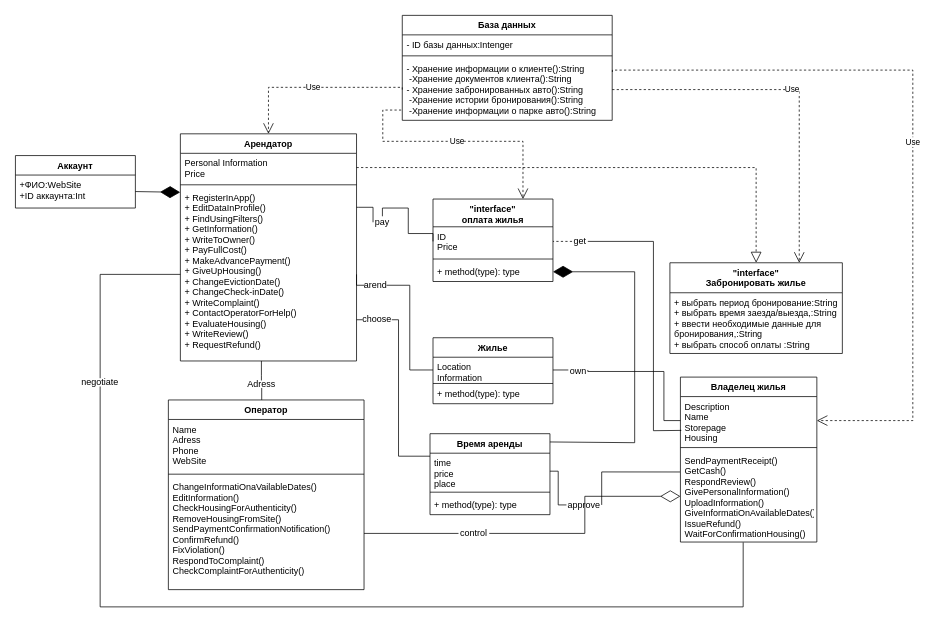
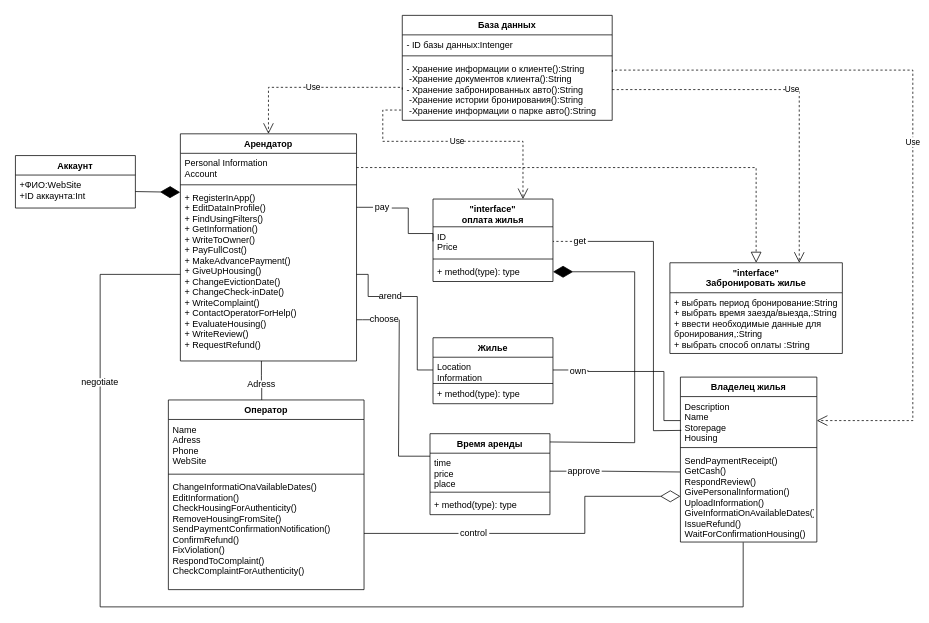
- <mxCell id="3" value="Personal Information&#10;Price" style="text;strokeColor=none;fillColor=none;align=left;verticalAlign=top;spacingLeft=4;spacingRight=4;overflow=hidden;rotatable=0;points=[[0,0.5],[1,0.5]];portConstraint=eastwest;" vertex="1" parent="2"><mxGeometry y="26" width="235" height="38" as="geometry" /></mxCell>
+ <mxCell id="3" value="Personal Information&#10;Account" style="text;strokeColor=none;fillColor=none;align=left;verticalAlign=top;spacingLeft=4;spacingRight=4;overflow=hidden;rotatable=0;points=[[0,0.5],[1,0.5]];portConstraint=eastwest;" vertex="1" parent="2"><mxGeometry y="26" width="235" height="38" as="geometry" /></mxCell>
- <mxCell id="29" value="pay" style="text;html=1;strokeColor=none;fillColor=none;align=center;verticalAlign=middle;whiteSpace=wrap;rounded=0;" vertex="1" parent="1"><mxGeometry x="497" y="288" width="25" height="16" as="geometry" /></mxCell>
+ <mxCell id="29" value="pay" style="text;html=1;strokeColor=none;fillColor=none;align=center;verticalAlign=middle;whiteSpace=wrap;rounded=0;" vertex="1" parent="1"><mxGeometry x="497" y="268" width="25" height="16" as="geometry" /></mxCell>
- <mxCell id="31" value="arend" style="text;html=1;strokeColor=none;fillColor=none;align=center;verticalAlign=middle;whiteSpace=wrap;rounded=0;" vertex="1" parent="1"><mxGeometry x="486" y="365" width="29" height="30" as="geometry" /></mxCell>
+ <mxCell id="31" value="arend" style="text;html=1;strokeColor=none;fillColor=none;align=center;verticalAlign=middle;whiteSpace=wrap;rounded=0;" vertex="1" parent="1"><mxGeometry x="506" y="380" width="29" height="30" as="geometry" /></mxCell>
- <mxCell id="39" value="choose" style="text;html=1;strokeColor=none;fillColor=none;align=center;verticalAlign=middle;whiteSpace=wrap;rounded=0;" vertex="1" parent="1"><mxGeometry x="483" y="418" width="39" height="16" as="geometry" /></mxCell>
+ <mxCell id="39" value="choose" style="text;html=1;strokeColor=none;fillColor=none;align=center;verticalAlign=middle;whiteSpace=wrap;rounded=0;" vertex="1" parent="1"><mxGeometry x="493" y="418" width="39" height="16" as="geometry" /></mxCell>
- <mxCell id="51" value="approve" style="text;whiteSpace=wrap;html=1;" vertex="1" parent="1"><mxGeometry x="755" y="659" width="47" height="28" as="geometry" /></mxCell>
+ <mxCell id="51" value="approve" style="text;whiteSpace=wrap;html=1;" vertex="1" parent="1"><mxGeometry x="755" y="614" width="47" height="28" as="geometry" /></mxCell>
